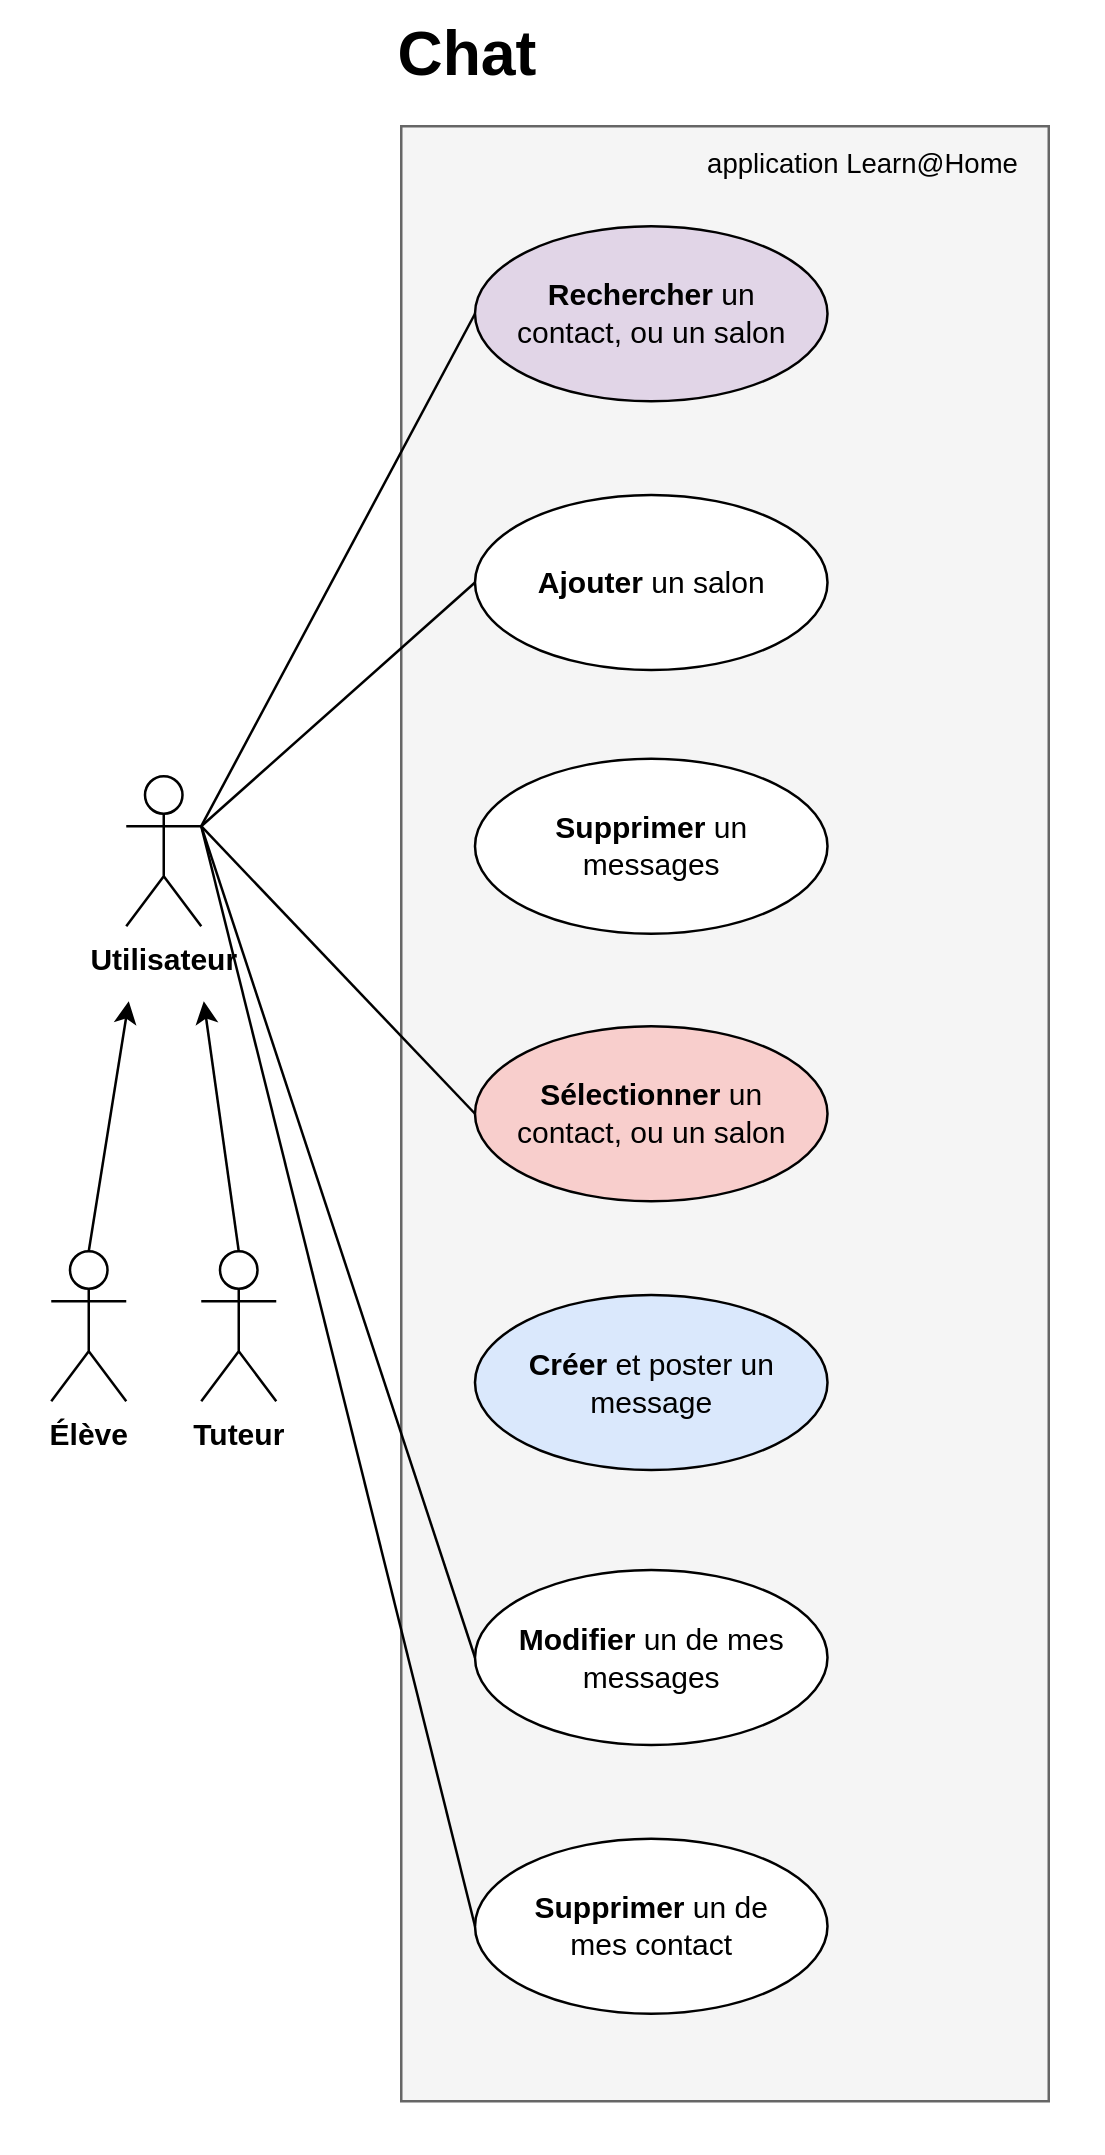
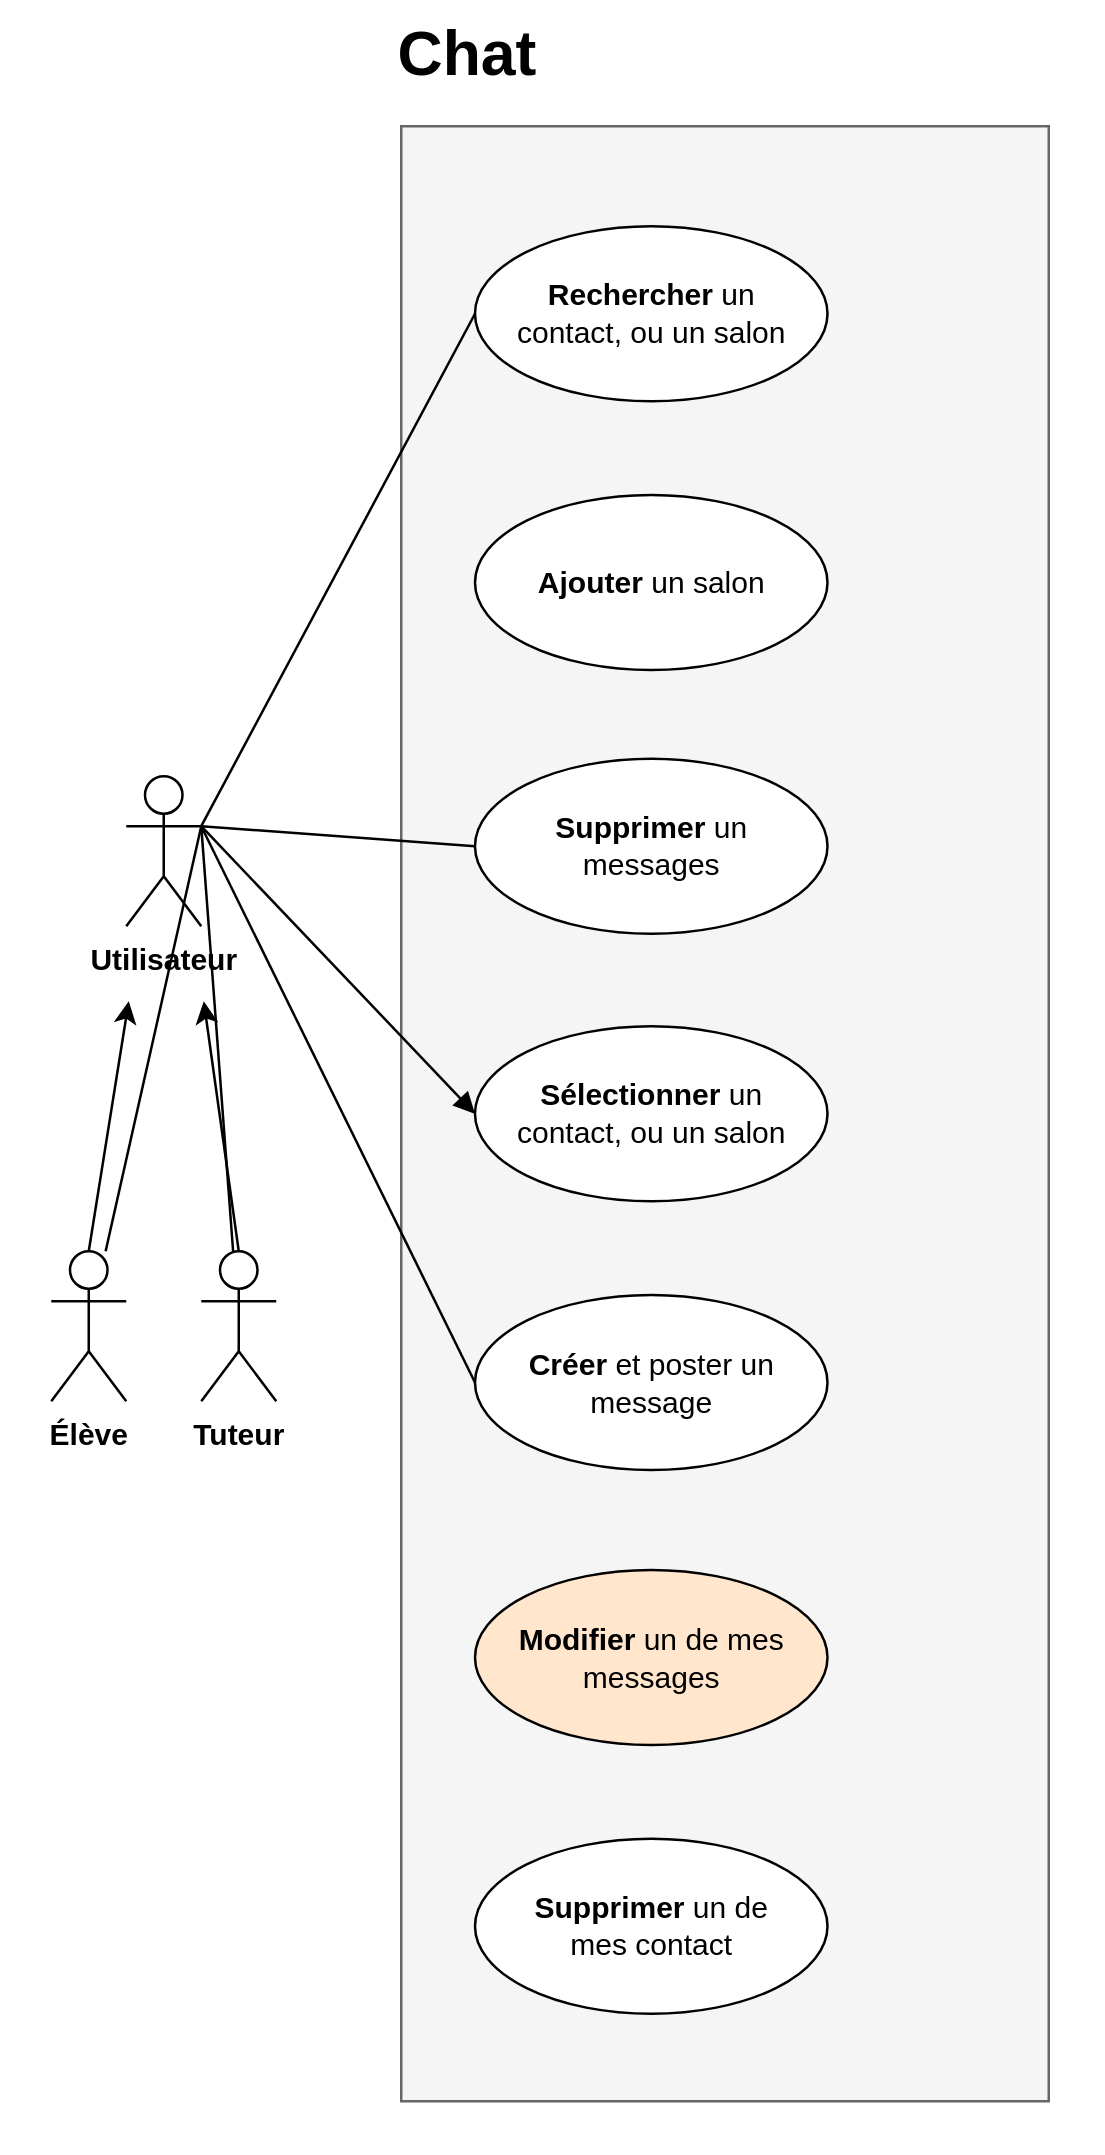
- <mxCell id="23" value="&lt;font style=&quot;font-size: 11px&quot;&gt;application Learn@Home&lt;/font&gt;" style="text;html=1;strokeColor=none;fillColor=none;align=center;verticalAlign=middle;whiteSpace=wrap;rounded=0;" vertex="1" parent="1"><mxGeometry x="270" y="50" width="150" height="30" as="geometry" /></mxCell>
- <mxCell id="13" value="&lt;b&gt;Rechercher &lt;/b&gt;un contact, ou un salon" style="ellipse;fontSize=12;verticalAlign=middle;labelPosition=center;verticalLabelPosition=middle;align=center;whiteSpace=wrap;html=1;spacingRight=10;spacingLeft=10;spacing=5;fillColor=#e1d5e7;" parent="1" vertex="1"><mxGeometry x="189.5" y="90" width="141" height="70" as="geometry" /></mxCell>
+ <mxCell id="13" value="&lt;b&gt;Rechercher &lt;/b&gt;un contact, ou un salon" style="ellipse;fontSize=12;verticalAlign=middle;labelPosition=center;verticalLabelPosition=middle;align=center;whiteSpace=wrap;html=1;spacingRight=10;spacingLeft=10;spacing=5;" parent="1" vertex="1"><mxGeometry x="189.5" y="90" width="141" height="70" as="geometry" /></mxCell>
- <mxCell id="17" value="" style="endArrow=none;html=1;entryX=0;entryY=0.5;entryDx=0;entryDy=0;exitX=1;exitY=0.333;exitDx=0;exitDy=0;exitPerimeter=0;" parent="1" source="2" target="15" edge="1"><mxGeometry width="50" height="50" relative="1" as="geometry"><mxPoint x="0" y="220" as="sourcePoint" /><mxPoint x="50" y="170" as="targetPoint" /></mxGeometry></mxCell>
+ <mxCell id="17" value="" style="endArrow=none;html=1;exitX=1;exitY=0.333;exitDx=0;exitDy=0;exitPerimeter=0;" parent="1" source="2" target="19" edge="1"><mxGeometry width="50" height="50" relative="1" as="geometry"><mxPoint x="0" y="220" as="sourcePoint" /><mxPoint x="50" y="170" as="targetPoint" /></mxGeometry></mxCell>
+ <mxCell id="18" value="" style="endArrow=none;html=1;entryX=0;entryY=0.5;entryDx=0;entryDy=0;exitX=1;exitY=0.333;exitDx=0;exitDy=0;exitPerimeter=0;" parent="1" source="2" target="16" edge="1"><mxGeometry width="50" height="50" relative="1" as="geometry"><mxPoint x="-120" y="430" as="sourcePoint" /><mxPoint x="-70" y="380" as="targetPoint" /></mxGeometry></mxCell>
- <mxCell id="10" value="" style="endArrow=none;html=1;fontSize=12;entryX=0;entryY=0.5;entryDx=0;entryDy=0;exitX=1;exitY=0.333;exitDx=0;exitDy=0;exitPerimeter=0;" parent="1" source="2" target="6" edge="1"><mxGeometry width="50" height="50" relative="1" as="geometry"><mxPoint x="81" y="589" as="sourcePoint" /><mxPoint x="180" y="539" as="targetPoint" /></mxGeometry></mxCell>
+ <mxCell id="10" value="" style="endArrow=block;html=1;fontSize=12;entryX=0;entryY=0.5;entryDx=0;entryDy=0;exitX=1;exitY=0.333;exitDx=0;exitDy=0;exitPerimeter=0;" parent="1" source="2" target="6" edge="1"><mxGeometry width="50" height="50" relative="1" as="geometry"><mxPoint x="81" y="589" as="sourcePoint" /><mxPoint x="180" y="539" as="targetPoint" /></mxGeometry></mxCell>
- <mxCell id="6" value="&lt;b&gt;Sélectionner &lt;/b&gt;un contact, ou un salon" style="ellipse;fontSize=12;verticalAlign=middle;labelPosition=center;verticalLabelPosition=middle;align=center;whiteSpace=wrap;html=1;spacingRight=10;spacingLeft=10;spacing=5;fillColor=#f8cecc;" parent="1" vertex="1"><mxGeometry x="189.5" y="410" width="141" height="70" as="geometry" /></mxCell>
+ <mxCell id="6" value="&lt;b&gt;Sélectionner &lt;/b&gt;un contact, ou un salon" style="ellipse;fontSize=12;verticalAlign=middle;labelPosition=center;verticalLabelPosition=middle;align=center;whiteSpace=wrap;html=1;spacingRight=10;spacingLeft=10;spacing=5;" parent="1" vertex="1"><mxGeometry x="189.5" y="410" width="141" height="70" as="geometry" /></mxCell>
+ <mxCell id="9" value="" style="endArrow=none;html=1;fontSize=12;entryX=0;entryY=0.5;entryDx=0;entryDy=0;exitX=1;exitY=0.333;exitDx=0;exitDy=0;exitPerimeter=0;" parent="1" source="2" target="5" edge="1"><mxGeometry width="50" height="50" relative="1" as="geometry"><mxPoint x="80" y="389" as="sourcePoint" /><mxPoint x="190" y="469" as="targetPoint" /></mxGeometry></mxCell>
- <mxCell id="7" value="" style="endArrow=none;html=1;fontSize=12;entryX=0;entryY=0.5;entryDx=0;entryDy=0;exitX=1;exitY=0.333;exitDx=0;exitDy=0;exitPerimeter=0;" parent="1" source="2" target="12" edge="1"><mxGeometry width="50" height="50" relative="1" as="geometry"><mxPoint x="80" y="389" as="sourcePoint" /><mxPoint x="180" y="349" as="targetPoint" /></mxGeometry></mxCell>
- <mxCell id="5" value="&lt;b&gt;Créer &lt;/b&gt;et poster un message" style="ellipse;whiteSpace=wrap;html=1;fontSize=12;spacingRight=10;spacingLeft=10;spacing=5;fillColor=#dae8fc;" parent="1" vertex="1"><mxGeometry x="189.5" y="517.5" width="141" height="70" as="geometry" /></mxCell>
+ <mxCell id="5" value="&lt;b&gt;Créer &lt;/b&gt;et poster un message" style="ellipse;whiteSpace=wrap;html=1;fontSize=12;spacingRight=10;spacingLeft=10;spacing=5;" parent="1" vertex="1"><mxGeometry x="189.5" y="517.5" width="141" height="70" as="geometry" /></mxCell>
- <mxCell id="8" value="" style="endArrow=none;html=1;fontSize=12;entryX=0;entryY=0.5;entryDx=0;entryDy=0;exitX=1;exitY=0.333;exitDx=0;exitDy=0;exitPerimeter=0;" parent="1" source="2" target="4" edge="1"><mxGeometry width="50" height="50" relative="1" as="geometry"><mxPoint x="80" y="389" as="sourcePoint" /><mxPoint x="150" y="419" as="targetPoint" /></mxGeometry></mxCell>
+ <mxCell id="8" value="" style="endArrow=none;html=1;fontSize=12;exitX=1;exitY=0.333;exitDx=0;exitDy=0;exitPerimeter=0;" parent="1" source="2" target="20" edge="1"><mxGeometry width="50" height="50" relative="1" as="geometry"><mxPoint x="80" y="389" as="sourcePoint" /><mxPoint x="150" y="419" as="targetPoint" /></mxGeometry></mxCell>
- <mxCell id="12" value="&lt;b&gt;Modifier&lt;/b&gt; un de mes messages" style="ellipse;whiteSpace=wrap;html=1;fontSize=12;spacingRight=10;spacingLeft=10;spacing=5;" parent="1" vertex="1"><mxGeometry x="189.5" y="627.5" width="141" height="70" as="geometry" /></mxCell>
+ <mxCell id="12" value="&lt;b&gt;Modifier&lt;/b&gt; un de mes messages" style="ellipse;whiteSpace=wrap;html=1;fontSize=12;spacingRight=10;spacingLeft=10;spacing=5;fillColor=#ffe6cc;" parent="1" vertex="1"><mxGeometry x="189.5" y="627.5" width="141" height="70" as="geometry" /></mxCell>
